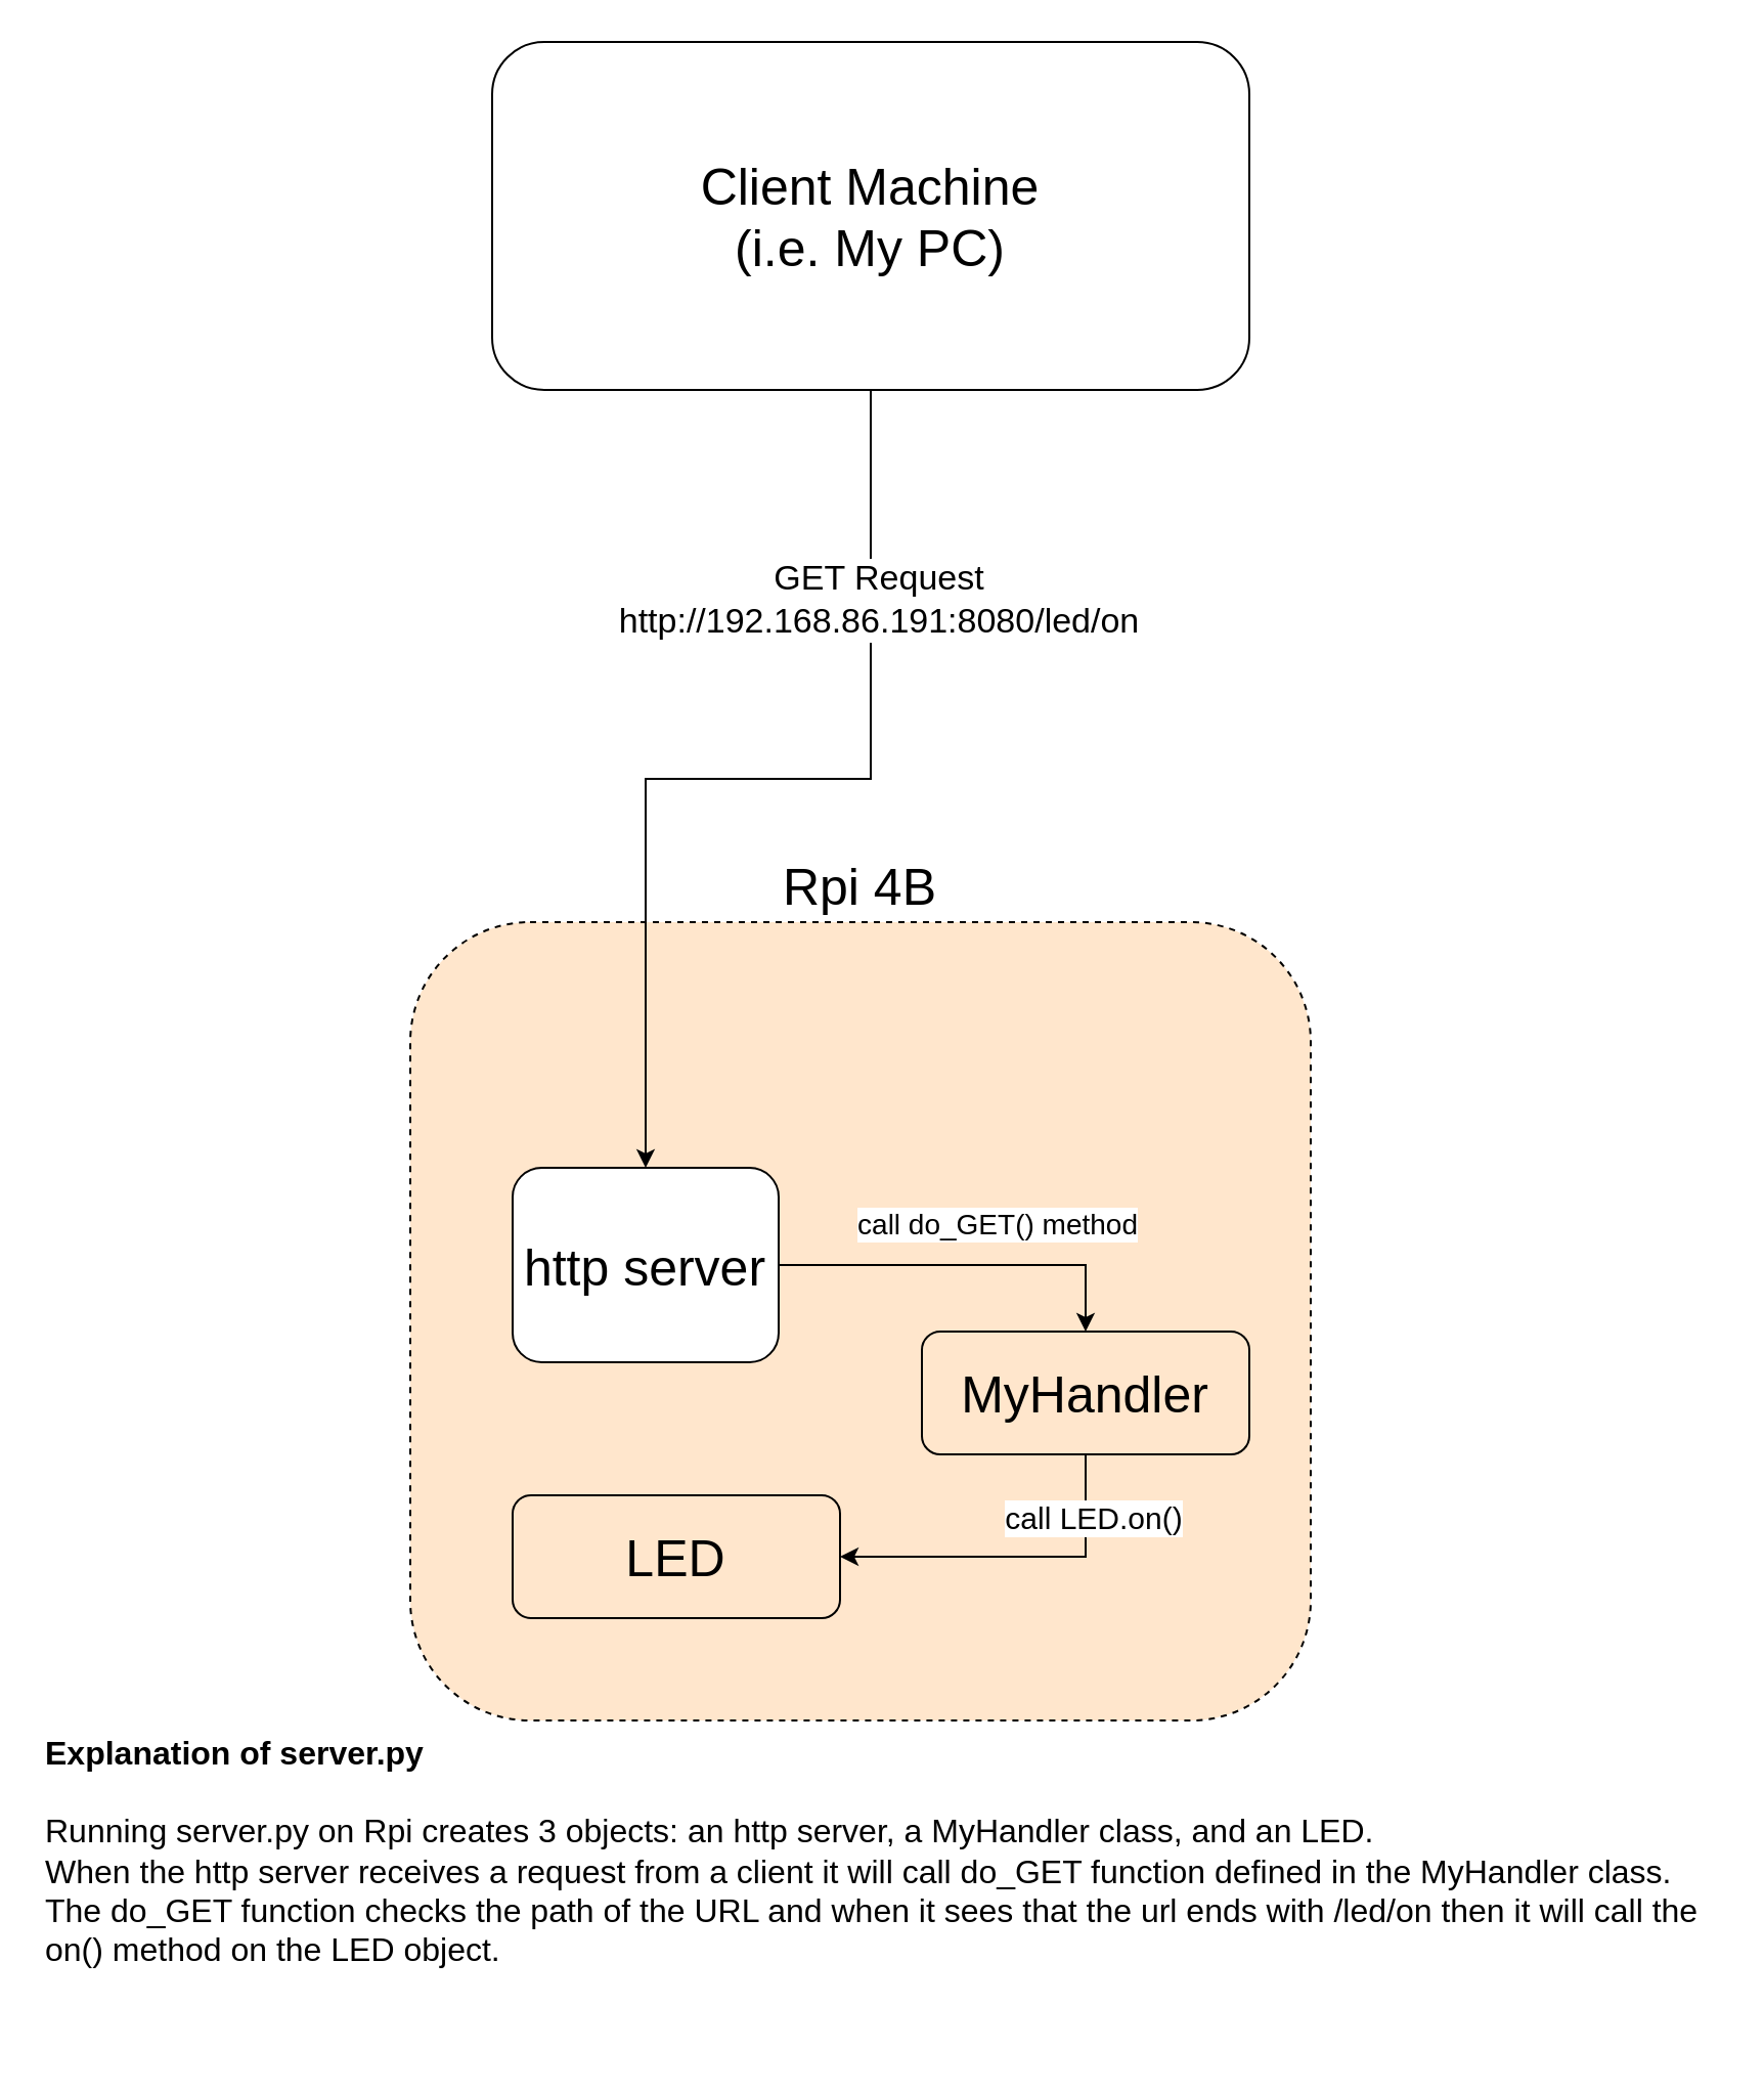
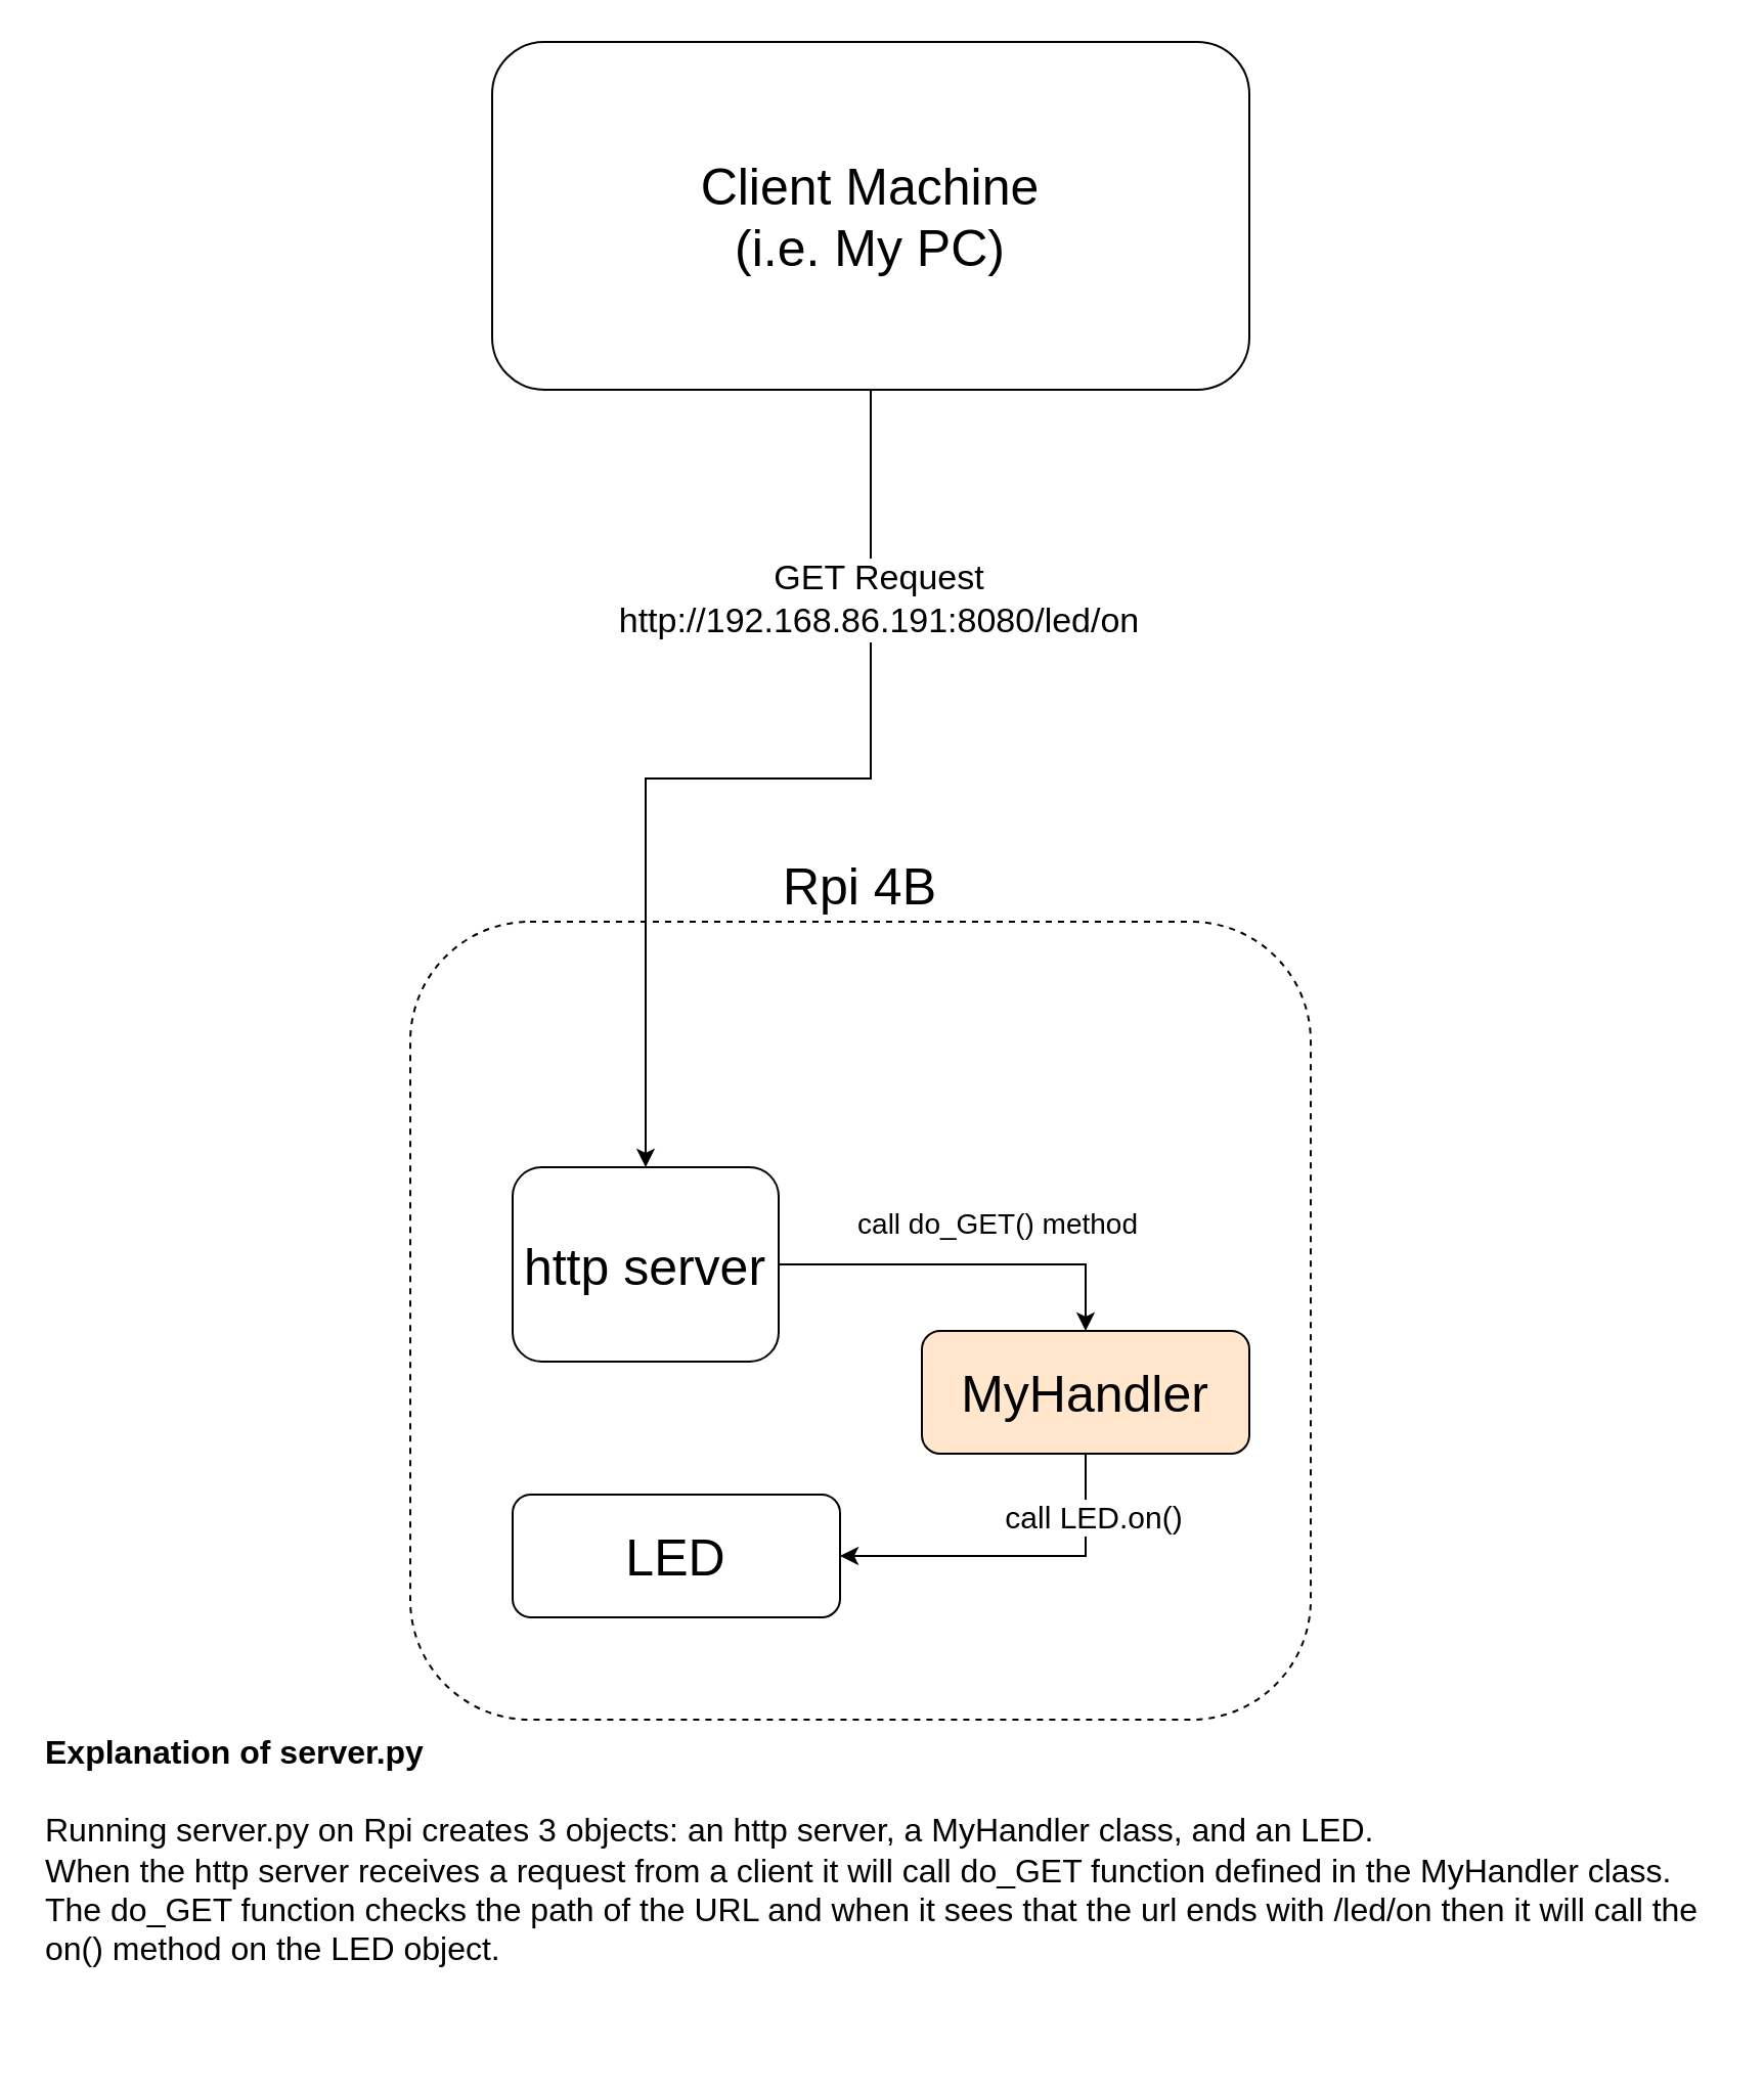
- <mxCell id="2" value="Rpi 4B" style="rounded=1;whiteSpace=wrap;html=1;fontSize=25;labelPosition=center;verticalLabelPosition=top;align=center;verticalAlign=bottom;dashed=1;fillColor=#ffe6cc;" vertex="1" parent="1"><mxGeometry x="200" y="450" width="440" height="390" as="geometry" /></mxCell>
+ <mxCell id="2" value="Rpi 4B" style="rounded=1;whiteSpace=wrap;html=1;fontSize=25;labelPosition=center;verticalLabelPosition=top;align=center;verticalAlign=bottom;dashed=1;" vertex="1" parent="1"><mxGeometry x="200" y="450" width="440" height="390" as="geometry" /></mxCell>
- <mxCell id="9" value="LED" style="rounded=1;whiteSpace=wrap;html=1;fontSize=25;fillColor=#ffe6cc;" vertex="1" parent="1"><mxGeometry x="250" y="730" width="160" height="60" as="geometry" /></mxCell>
+ <mxCell id="9" value="LED" style="rounded=1;whiteSpace=wrap;html=1;fontSize=25;" vertex="1" parent="1"><mxGeometry x="250" y="730" width="160" height="60" as="geometry" /></mxCell>
